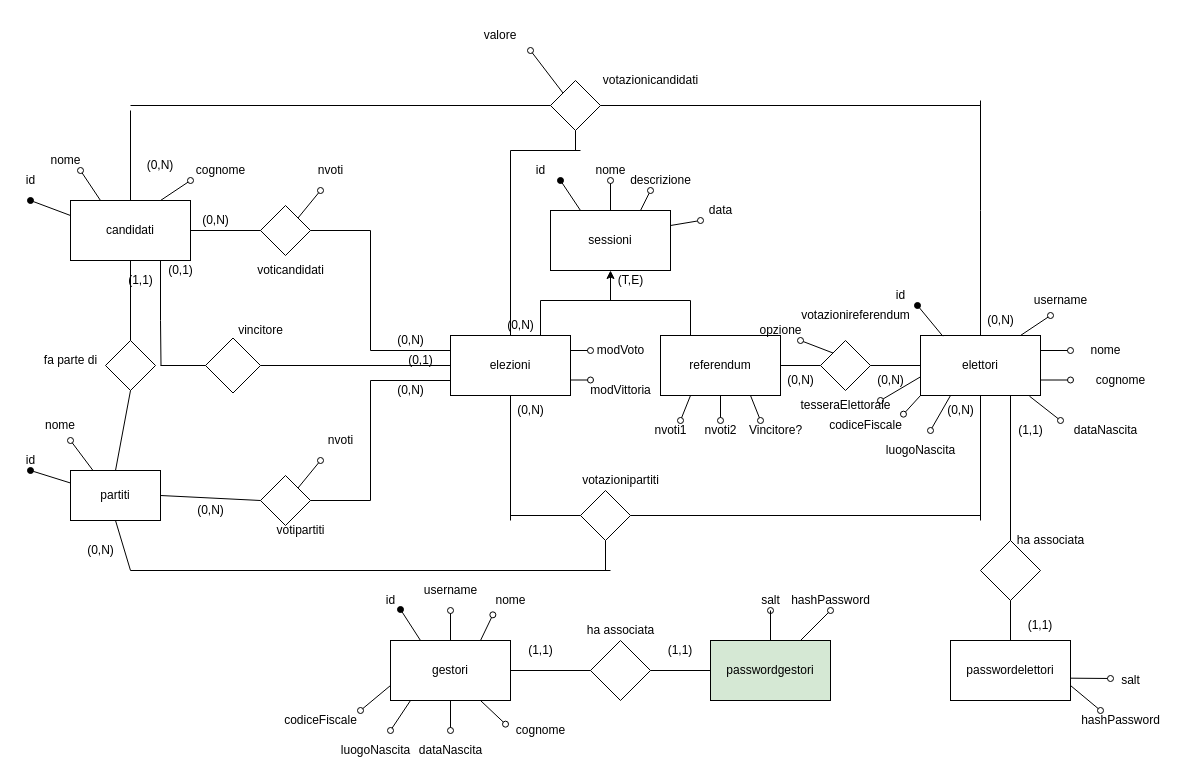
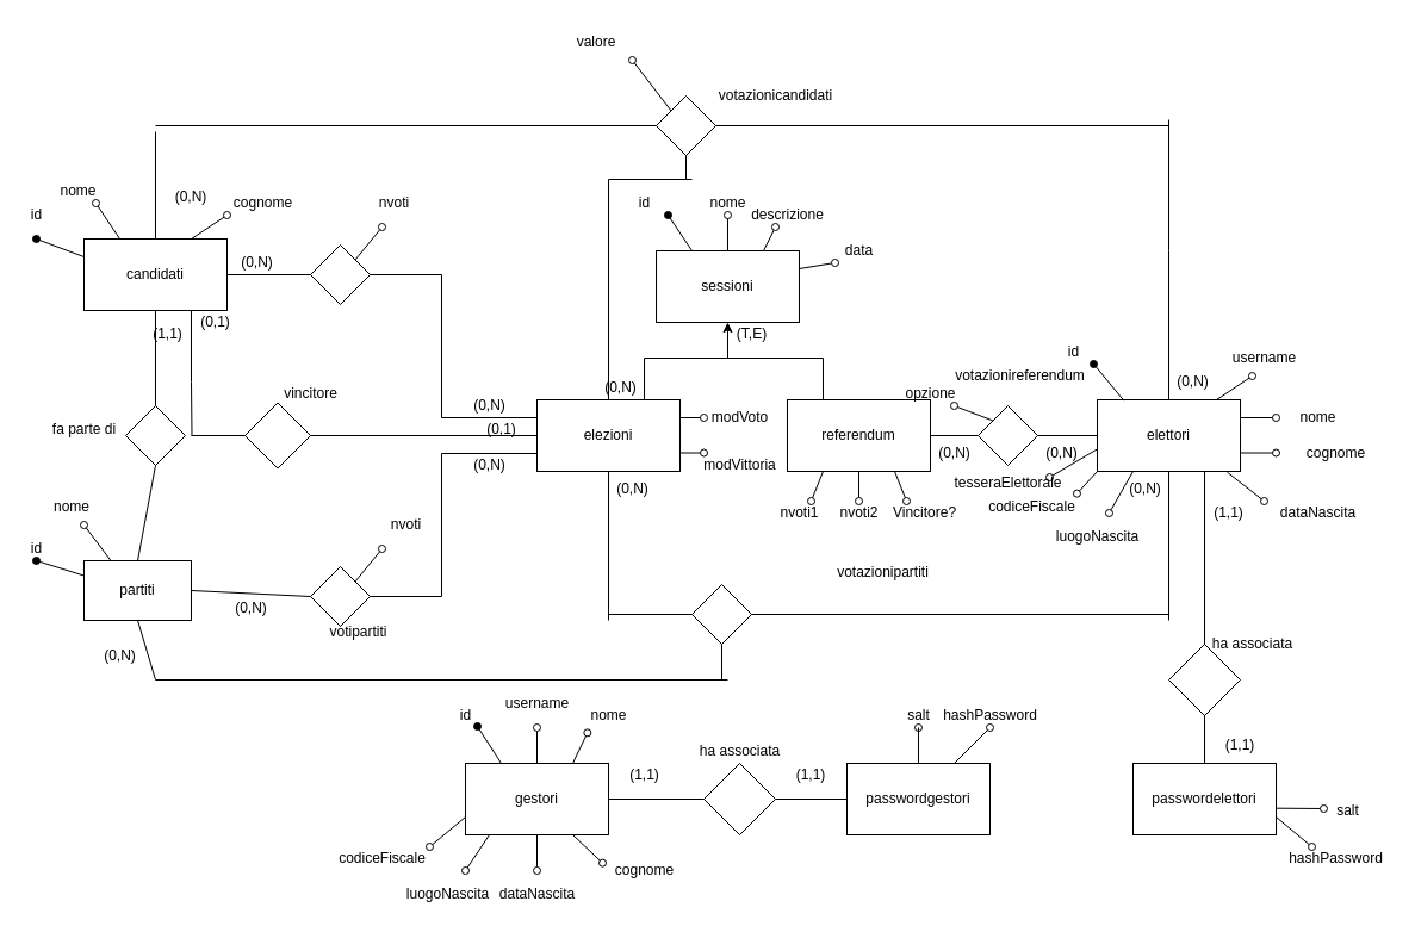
- <mxCell id="24" value="voticandidati" style="text;html=1;align=center;verticalAlign=middle;resizable=0;points=[];autosize=1;strokeColor=none;fillColor=none;" parent="1" vertex="1"><mxGeometry x="250" y="260" width="80" height="20" as="geometry" /></mxCell>
- <mxCell id="38" value="votazionipartiti" style="text;html=1;align=center;verticalAlign=middle;resizable=0;points=[];autosize=1;strokeColor=none;fillColor=none;" parent="1" vertex="1"><mxGeometry x="575" y="470" width="90" height="20" as="geometry" /></mxCell>
+ <mxCell id="38" value="votazionipartiti" style="text;html=1;align=center;verticalAlign=middle;resizable=0;points=[];autosize=1;strokeColor=none;fillColor=none;" parent="1" vertex="1"><mxGeometry x="695" y="470" width="90" height="20" as="geometry" /></mxCell>
- <mxCell id="54" value="passwordgestori" style="rounded=0;whiteSpace=wrap;html=1;fillColor=#d5e8d4;" parent="1" vertex="1"><mxGeometry x="710" y="640" width="120" height="60" as="geometry" /></mxCell>
+ <mxCell id="54" value="passwordgestori" style="rounded=0;whiteSpace=wrap;html=1;" parent="1" vertex="1"><mxGeometry x="710" y="640" width="120" height="60" as="geometry" /></mxCell>
